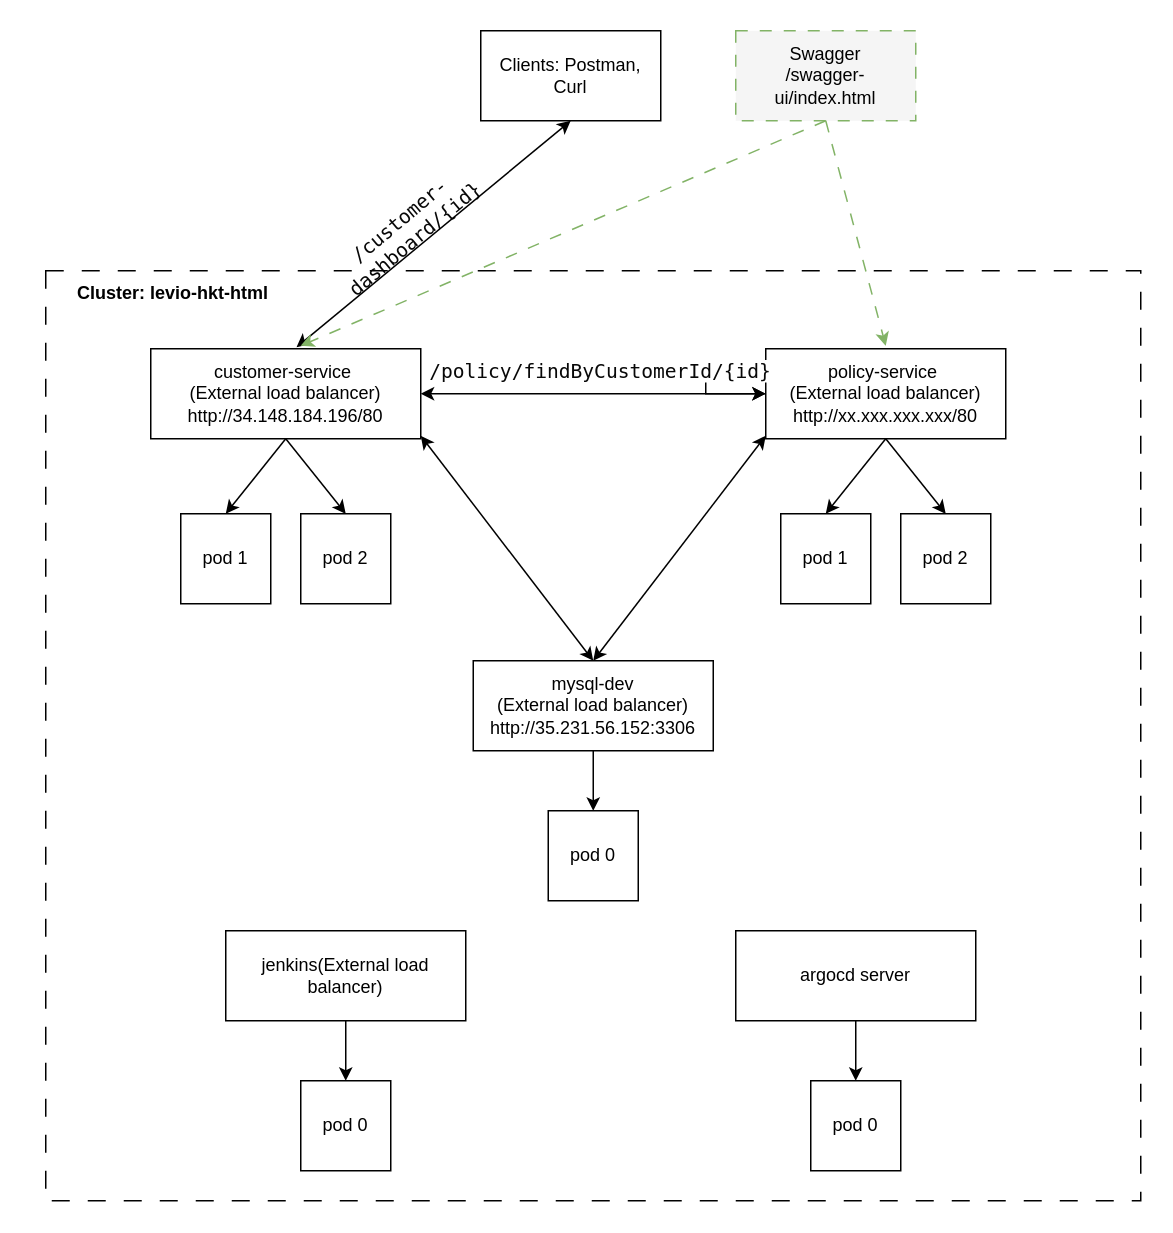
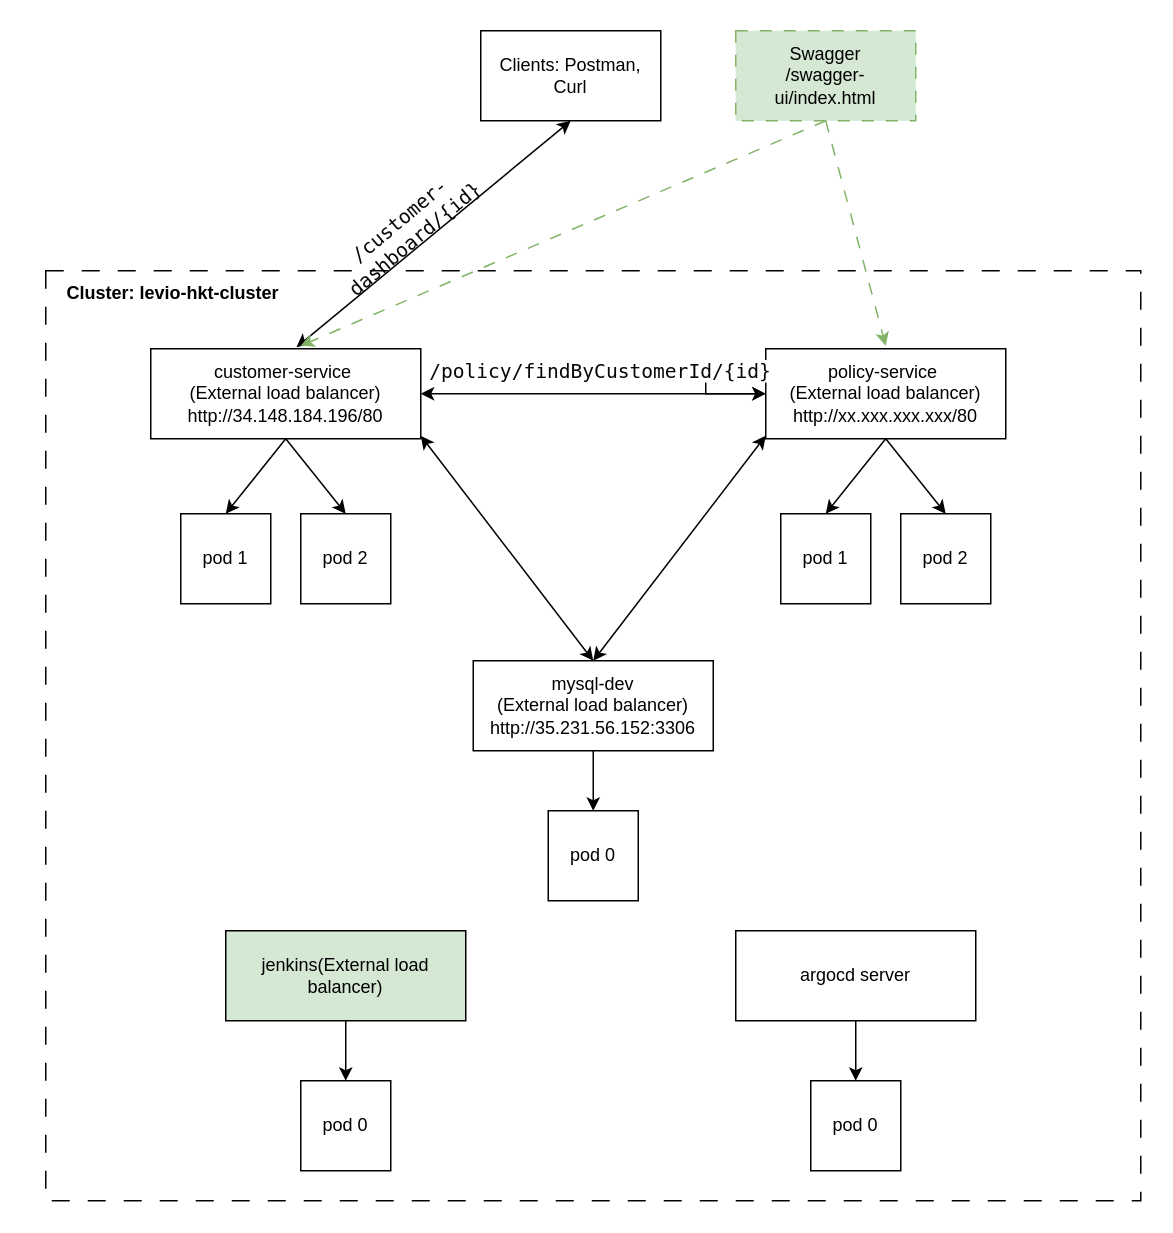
- <mxCell id="30" value="Swagger&lt;br&gt;/swagger-ui/index.html" style="rounded=0;whiteSpace=wrap;html=1;fillColor=#f5f5f5;strokeColor=#82b366;dashed=1;dashPattern=8 8;" vertex="1" parent="1"><mxGeometry x="490" y="20" width="120" height="60" as="geometry" /></mxCell>
+ <mxCell id="30" value="Swagger&lt;br&gt;/swagger-ui/index.html" style="rounded=0;whiteSpace=wrap;html=1;fillColor=#d5e8d4;strokeColor=#82b366;dashed=1;dashPattern=8 8;" vertex="1" parent="1"><mxGeometry x="490" y="20" width="120" height="60" as="geometry" /></mxCell>
- <mxCell id="15" value="Cluster:&amp;nbsp;levio-hkt-html" style="text;strokeColor=none;align=center;fillColor=none;html=1;verticalAlign=middle;whiteSpace=wrap;rounded=0;fontStyle=1" vertex="1" parent="1"><mxGeometry x="20" y="180" width="190" height="30" as="geometry" /></mxCell>
+ <mxCell id="15" value="Cluster:&amp;nbsp;levio-hkt-cluster" style="text;strokeColor=none;align=center;fillColor=none;html=1;verticalAlign=middle;whiteSpace=wrap;rounded=0;fontStyle=1" vertex="1" parent="1"><mxGeometry x="20" y="180" width="190" height="30" as="geometry" /></mxCell>
- <mxCell id="24" value="jenkins(External load balancer)&lt;br style=&quot;border-color: var(--border-color);&quot;&gt;" style="rounded=0;whiteSpace=wrap;html=1;" vertex="1" parent="1"><mxGeometry x="150" y="620" width="160" height="60" as="geometry" /></mxCell>
+ <mxCell id="24" value="jenkins(External load balancer)&lt;br style=&quot;border-color: var(--border-color);&quot;&gt;" style="rounded=0;whiteSpace=wrap;html=1;fillColor=#d5e8d4;" vertex="1" parent="1"><mxGeometry x="150" y="620" width="160" height="60" as="geometry" /></mxCell>
